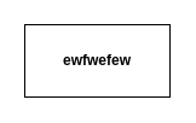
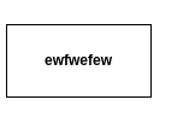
- <mxCell id="2" value="&lt;b&gt;ewfwefew&lt;/b&gt;" style="rounded=0;whiteSpace=wrap;html=1;" parent="1" vertex="1"><mxGeometry x="20" y="20" width="120" height="60" as="geometry" /></mxCell>
+ <mxCell id="2" value="&lt;b&gt;ewfwefew&lt;/b&gt;" style="rounded=0;whiteSpace=wrap;html=1;" parent="1" vertex="1"><mxGeometry x="5" y="20" width="120" height="60" as="geometry" /></mxCell>
